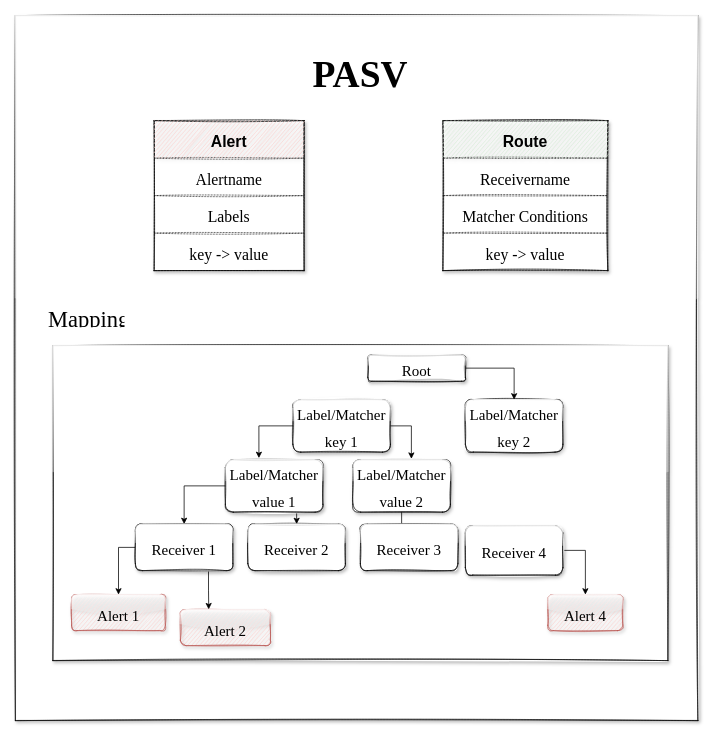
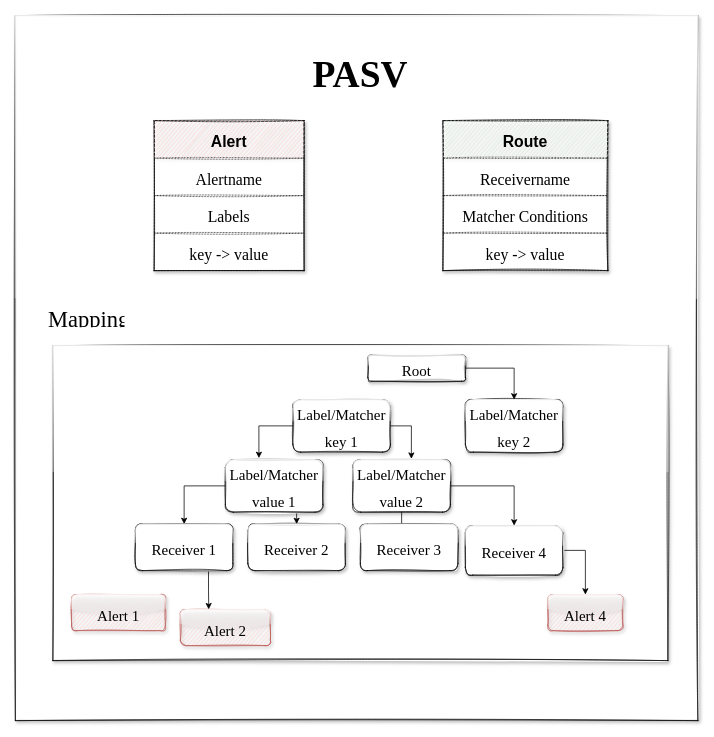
+ <mxCell id="31" style="edgeStyle=orthogonalEdgeStyle;rounded=0;orthogonalLoop=1;jettySize=auto;html=1;exitX=1;exitY=0.5;exitDx=0;exitDy=0;entryX=0.5;entryY=0;entryDx=0;entryDy=0;fontFamily=Shadows Into Light;fontSource=https%3A%2F%2Ffonts.googleapis.com%2Fcss%3Ffamily%3DShadows%2BInto%2BLight;fontSize=20;" edge="1" parent="1" source="32" target="41"><mxGeometry relative="1" as="geometry" /></mxCell>
- <mxCell id="33" style="edgeStyle=orthogonalEdgeStyle;rounded=0;orthogonalLoop=1;jettySize=auto;html=1;exitX=0;exitY=0.5;exitDx=0;exitDy=0;entryX=0.5;entryY=0;entryDx=0;entryDy=0;fontFamily=Shadows Into Light;fontSource=https%3A%2F%2Ffonts.googleapis.com%2Fcss%3Ffamily%3DShadows%2BInto%2BLight;fontSize=20;" edge="1" parent="1" source="35" target="37"><mxGeometry relative="1" as="geometry" /></mxCell>
